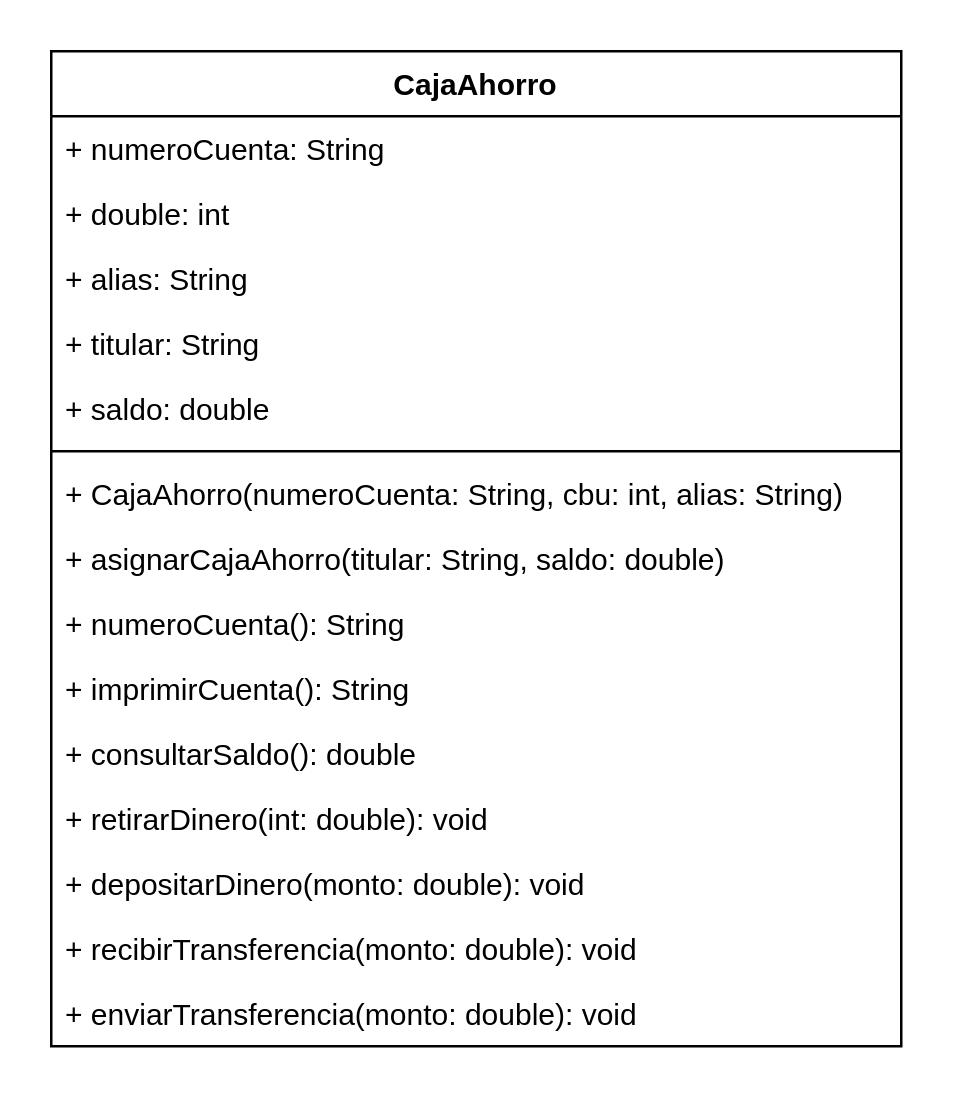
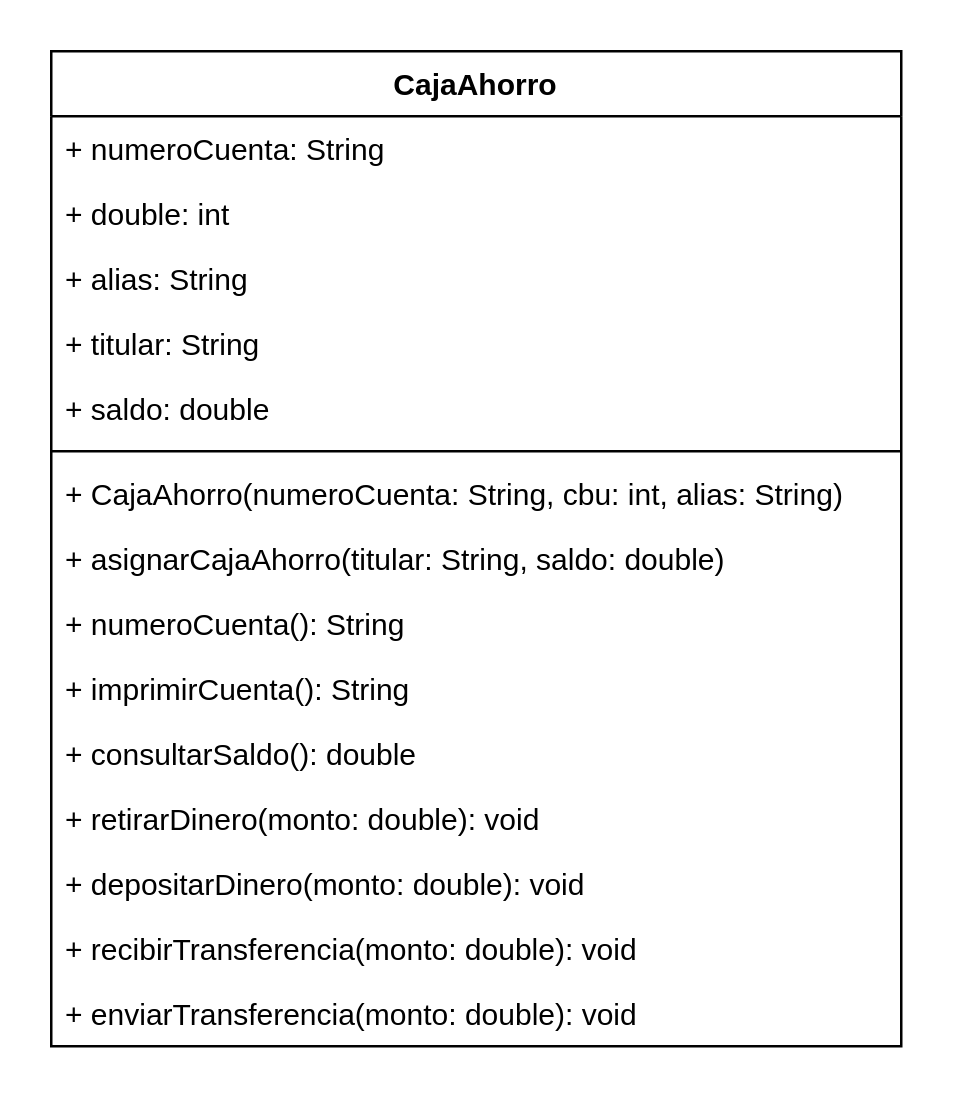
- <mxCell id="14" value="+ retirarDinero(int: double): void" style="text;strokeColor=none;fillColor=none;align=left;verticalAlign=top;spacingLeft=4;spacingRight=4;overflow=hidden;rotatable=0;points=[[0,0.5],[1,0.5]];portConstraint=eastwest;" vertex="1" parent="2"><mxGeometry y="294" width="340" height="26" as="geometry" /></mxCell>
+ <mxCell id="14" value="+ retirarDinero(monto: double): void" style="text;strokeColor=none;fillColor=none;align=left;verticalAlign=top;spacingLeft=4;spacingRight=4;overflow=hidden;rotatable=0;points=[[0,0.5],[1,0.5]];portConstraint=eastwest;" vertex="1" parent="2"><mxGeometry y="294" width="340" height="26" as="geometry" /></mxCell>
